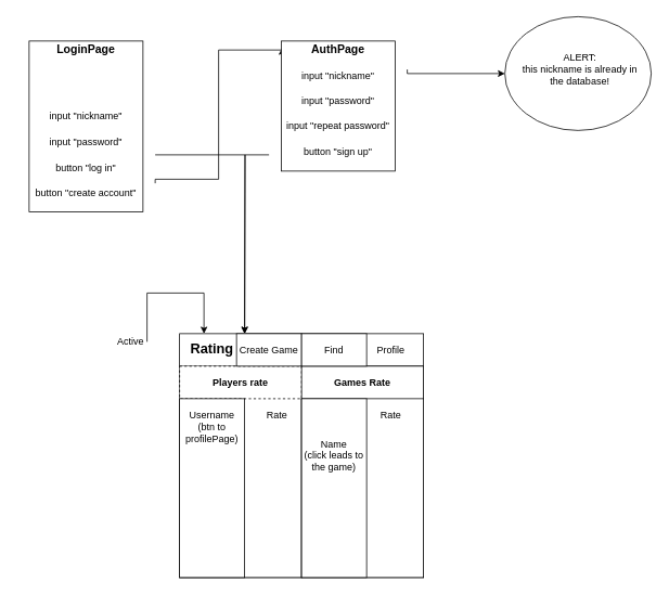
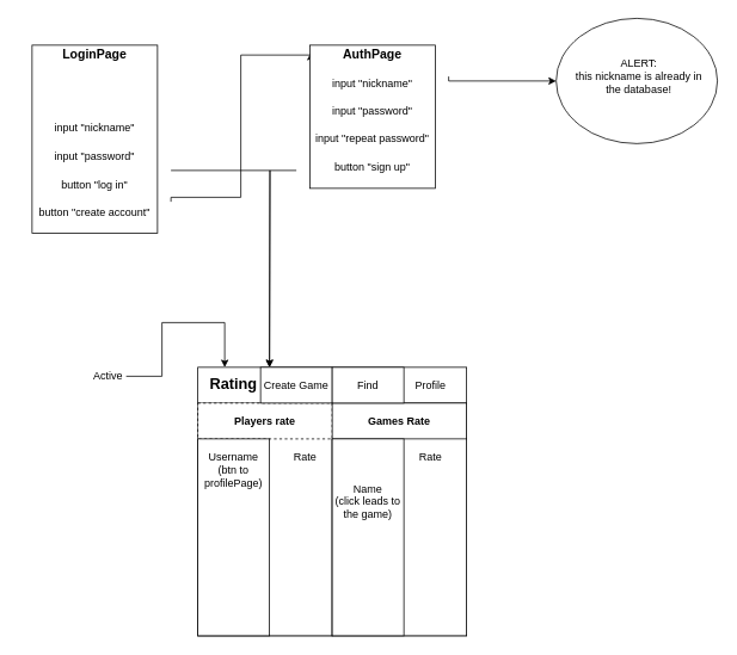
- <mxCell id="28" value="Active" style="text;html=1;strokeColor=none;fillColor=none;align=center;verticalAlign=middle;whiteSpace=wrap;rounded=0;" vertex="1" parent="1"><mxGeometry x="140" y="410" width="40" height="20" as="geometry" /></mxCell>
+ <mxCell id="28" value="Active" style="text;html=1;strokeColor=none;fillColor=none;align=center;verticalAlign=middle;whiteSpace=wrap;rounded=0;" vertex="1" parent="1"><mxGeometry x="100" y="410" width="40" height="20" as="geometry" /></mxCell>
